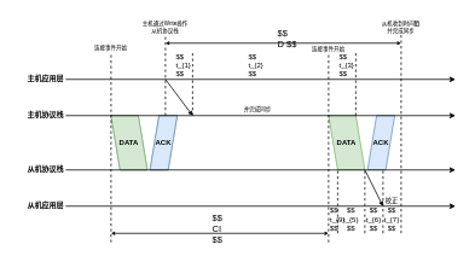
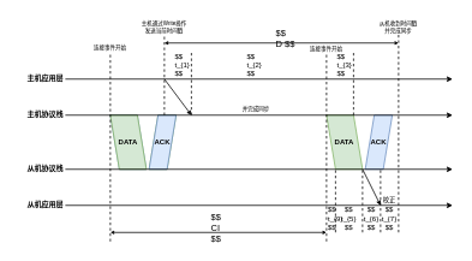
- <mxCell id="35" value="主机通过Write操作&lt;br&gt;从机协议栈" style="text;html=1;strokeColor=none;fillColor=none;align=center;verticalAlign=middle;whiteSpace=wrap;rounded=0;strokeWidth=1;fontSize=6;" parent="1" vertex="1"><mxGeometry x="152" y="20" width="60" height="20" as="geometry" /></mxCell>
+ <mxCell id="35" value="主机通过Write操作&lt;br&gt;发送当前时间戳" style="text;html=1;strokeColor=none;fillColor=none;align=center;verticalAlign=middle;whiteSpace=wrap;rounded=0;strokeWidth=1;fontSize=6;" parent="1" vertex="1"><mxGeometry x="152" y="20" width="60" height="20" as="geometry" /></mxCell>
